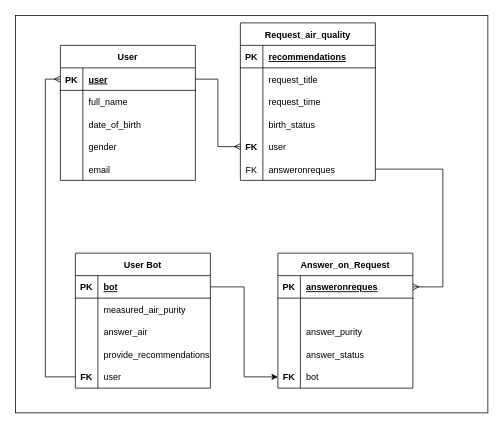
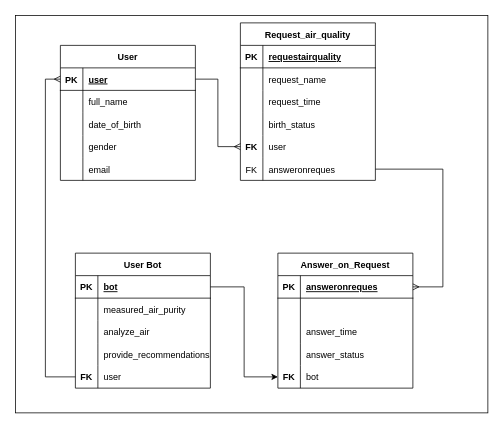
- <mxCell id="38" value="recommendations" style="shape=partialRectangle;connectable=0;fillColor=none;top=0;left=0;bottom=0;right=0;align=left;spacingLeft=6;fontStyle=5;overflow=hidden;" parent="36" vertex="1"><mxGeometry x="30" width="150" height="30" as="geometry"><mxRectangle width="150" height="30" as="alternateBounds" /></mxGeometry></mxCell>
+ <mxCell id="38" value="requestairquality" style="shape=partialRectangle;connectable=0;fillColor=none;top=0;left=0;bottom=0;right=0;align=left;spacingLeft=6;fontStyle=5;overflow=hidden;" parent="36" vertex="1"><mxGeometry x="30" width="150" height="30" as="geometry"><mxRectangle width="150" height="30" as="alternateBounds" /></mxGeometry></mxCell>
- <mxCell id="41" value="request_title" style="shape=partialRectangle;connectable=0;fillColor=none;top=0;left=0;bottom=0;right=0;align=left;spacingLeft=6;overflow=hidden;" parent="39" vertex="1"><mxGeometry x="30" width="150" height="30" as="geometry"><mxRectangle width="150" height="30" as="alternateBounds" /></mxGeometry></mxCell>
+ <mxCell id="41" value="request_name" style="shape=partialRectangle;connectable=0;fillColor=none;top=0;left=0;bottom=0;right=0;align=left;spacingLeft=6;overflow=hidden;" parent="39" vertex="1"><mxGeometry x="30" width="150" height="30" as="geometry"><mxRectangle width="150" height="30" as="alternateBounds" /></mxGeometry></mxCell>
- <mxCell id="28" value="answer_air" style="shape=partialRectangle;connectable=0;fillColor=none;top=0;left=0;bottom=0;right=0;align=left;spacingLeft=6;overflow=hidden;" parent="26" vertex="1"><mxGeometry x="30" width="150" height="30" as="geometry"><mxRectangle width="150" height="30" as="alternateBounds" /></mxGeometry></mxCell>
+ <mxCell id="28" value="analyze_air" style="shape=partialRectangle;connectable=0;fillColor=none;top=0;left=0;bottom=0;right=0;align=left;spacingLeft=6;overflow=hidden;" parent="26" vertex="1"><mxGeometry x="30" width="150" height="30" as="geometry"><mxRectangle width="150" height="30" as="alternateBounds" /></mxGeometry></mxCell>
- <mxCell id="62" value="answer_purity" style="shape=partialRectangle;connectable=0;fillColor=none;top=0;left=0;bottom=0;right=0;align=left;spacingLeft=6;overflow=hidden;" parent="60" vertex="1"><mxGeometry x="30" width="150" height="30" as="geometry"><mxRectangle width="150" height="30" as="alternateBounds" /></mxGeometry></mxCell>
+ <mxCell id="62" value="answer_time" style="shape=partialRectangle;connectable=0;fillColor=none;top=0;left=0;bottom=0;right=0;align=left;spacingLeft=6;overflow=hidden;" parent="60" vertex="1"><mxGeometry x="30" width="150" height="30" as="geometry"><mxRectangle width="150" height="30" as="alternateBounds" /></mxGeometry></mxCell>
